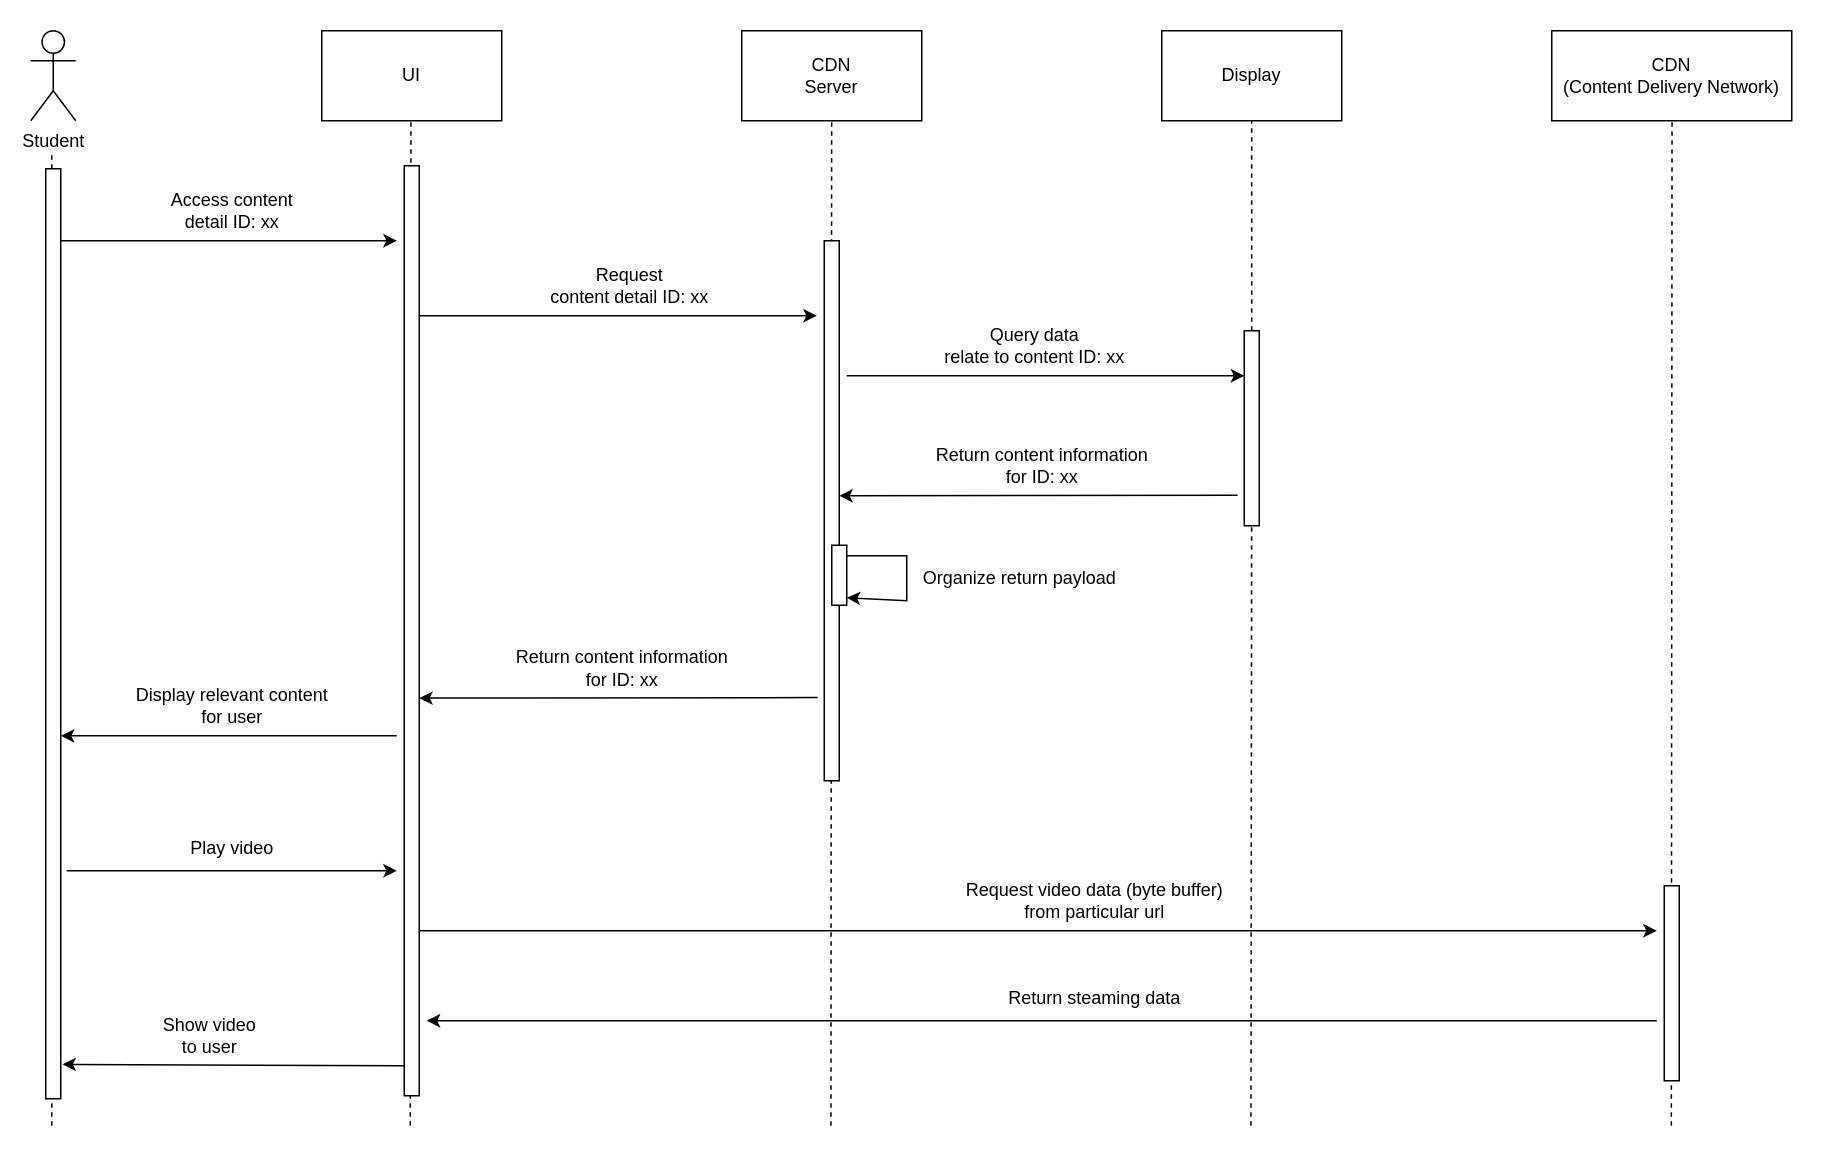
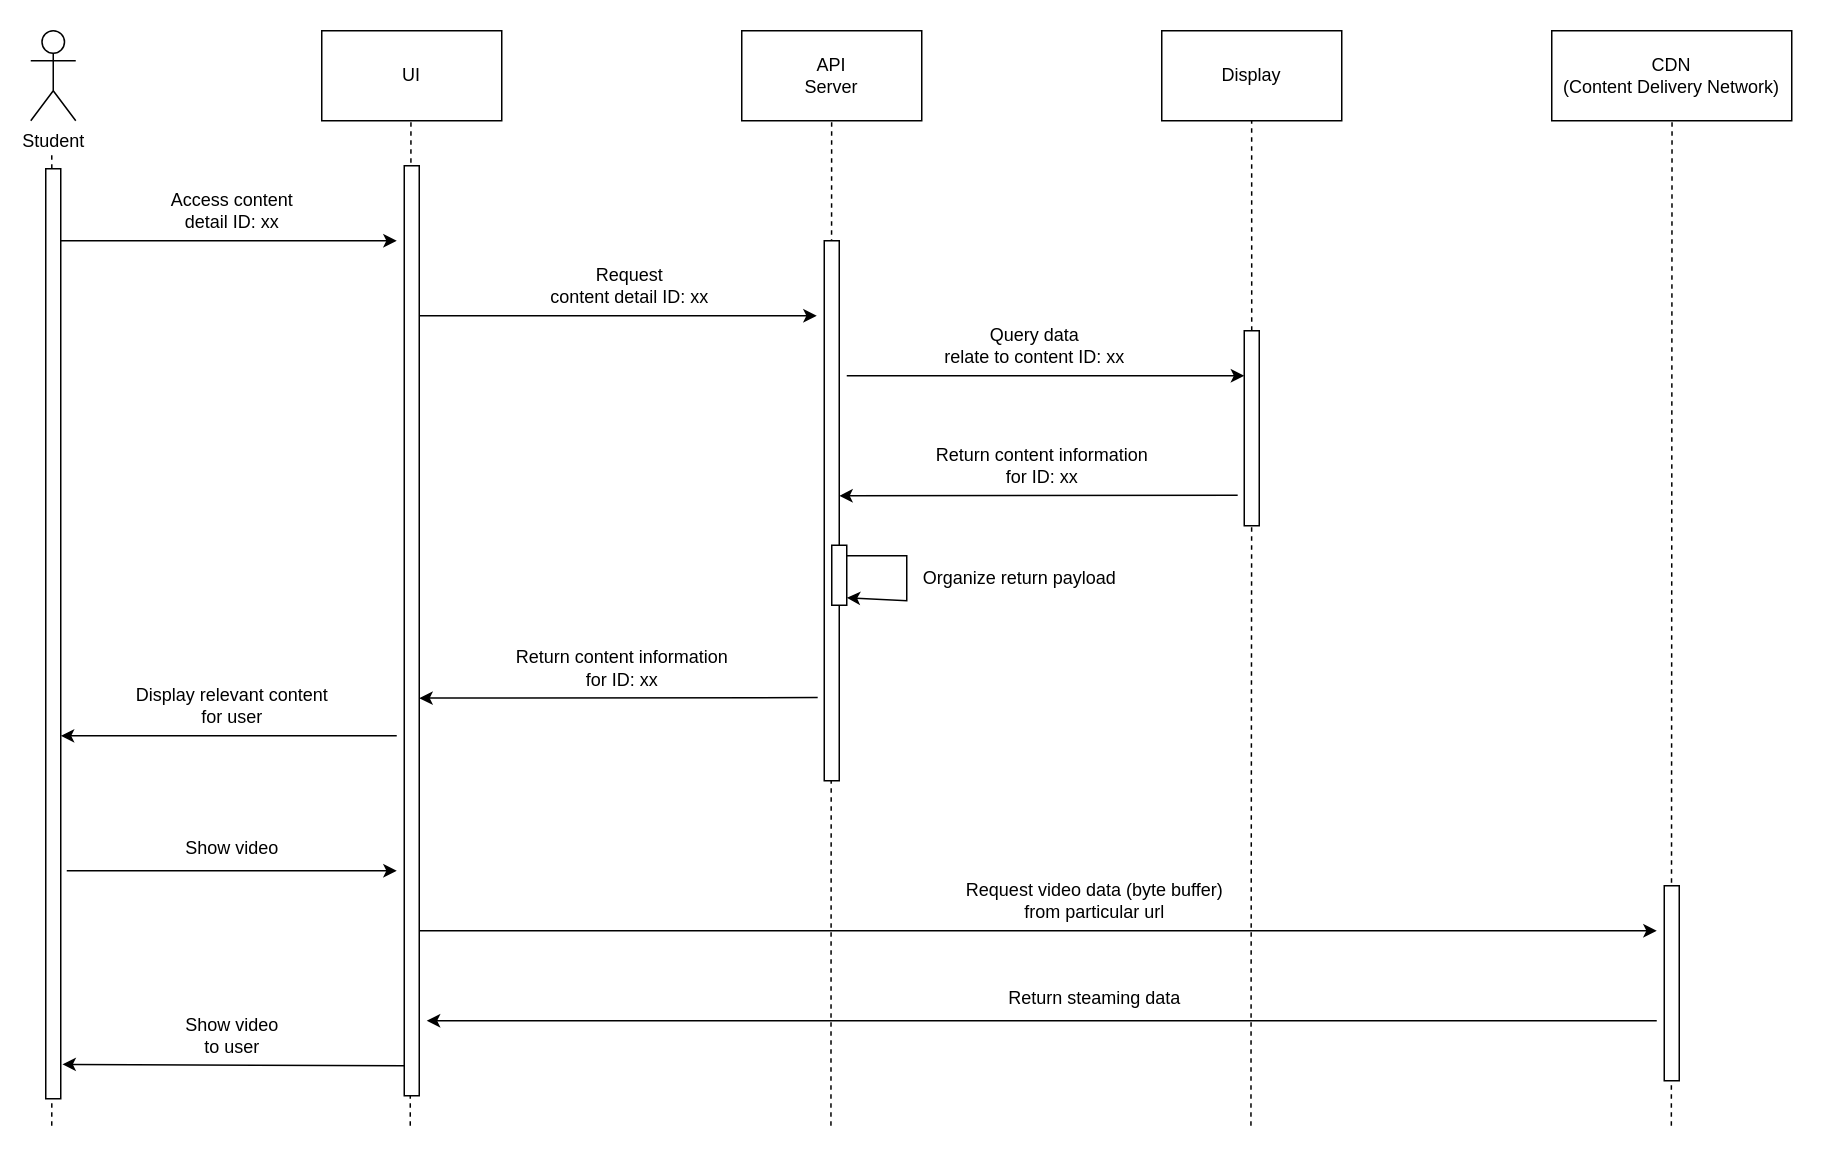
- <mxCell id="4" value="CDN&lt;div&gt;Server&lt;/div&gt;" style="rounded=0;whiteSpace=wrap;html=1;" vertex="1" parent="1"><mxGeometry x="494" y="20" width="120" height="60" as="geometry" /></mxCell>
+ <mxCell id="4" value="API&lt;div&gt;Server&lt;/div&gt;" style="rounded=0;whiteSpace=wrap;html=1;" vertex="1" parent="1"><mxGeometry x="494" y="20" width="120" height="60" as="geometry" /></mxCell>
- <mxCell id="35" value="&lt;div&gt;Play video&lt;/div&gt;" style="text;html=1;align=center;verticalAlign=middle;resizable=0;points=[];autosize=1;strokeColor=none;fillColor=none;" vertex="1" parent="1"><mxGeometry x="114" y="550" width="80" height="30" as="geometry" /></mxCell>
+ <mxCell id="35" value="&lt;div&gt;Show video&lt;/div&gt;" style="text;html=1;align=center;verticalAlign=middle;resizable=0;points=[];autosize=1;strokeColor=none;fillColor=none;" vertex="1" parent="1"><mxGeometry x="114" y="550" width="80" height="30" as="geometry" /></mxCell>
- <mxCell id="41" value="Show video&lt;div&gt;to user&lt;/div&gt;" style="text;html=1;align=center;verticalAlign=middle;resizable=0;points=[];autosize=1;strokeColor=none;fillColor=none;" vertex="1" parent="1"><mxGeometry x="94" y="670" width="90" height="40" as="geometry" /></mxCell>
+ <mxCell id="41" value="Show video&lt;div&gt;to user&lt;/div&gt;" style="text;html=1;align=center;verticalAlign=middle;resizable=0;points=[];autosize=1;strokeColor=none;fillColor=none;" vertex="1" parent="1"><mxGeometry x="109" y="670" width="90" height="40" as="geometry" /></mxCell>
